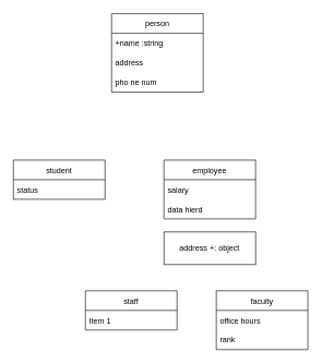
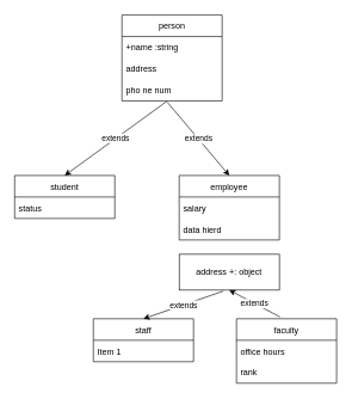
+ <mxCell id="13" value="extends" style="endArrow=classic;html=1;rounded=0;exitX=0.446;exitY=1.02;exitDx=0;exitDy=0;exitPerimeter=0;entryX=0.5;entryY=0;entryDx=0;entryDy=0;" edge="1" parent="1" source="5" target="9"><mxGeometry relative="1" as="geometry"><mxPoint x="190" y="304" as="sourcePoint" /><mxPoint x="290" y="304" as="targetPoint" /></mxGeometry></mxCell>
+ <mxCell id="11" value="" style="endArrow=classic;html=1;rounded=0;exitX=0.451;exitY=1.047;exitDx=0;exitDy=0;exitPerimeter=0;entryX=0.5;entryY=0;entryDx=0;entryDy=0;" edge="1" parent="1" source="5" target="6"><mxGeometry relative="1" as="geometry"><mxPoint x="190" y="304" as="sourcePoint" /><mxPoint x="290" y="304" as="targetPoint" /></mxGeometry></mxCell>
+ <mxCell id="12" value="extends" style="edgeLabel;resizable=0;html=1;align=center;verticalAlign=middle;" connectable="0" vertex="1" parent="11"><mxGeometry relative="1" as="geometry" /></mxCell>
+ <mxCell id="21" value="extends" style="endArrow=classic;html=1;rounded=0;exitX=0.434;exitY=-0.028;exitDx=0;exitDy=0;exitPerimeter=0;entryX=0.5;entryY=1;entryDx=0;entryDy=0;" edge="1" parent="1" source="15" target="14"><mxGeometry relative="1" as="geometry"><mxPoint x="190" y="284" as="sourcePoint" /><mxPoint x="290" y="284" as="targetPoint" /></mxGeometry></mxCell>
+ <mxCell id="20" value="extends" style="endArrow=classic;html=1;rounded=0;entryX=0.5;entryY=0;entryDx=0;entryDy=0;exitX=0.44;exitY=1.028;exitDx=0;exitDy=0;exitPerimeter=0;" edge="1" parent="1" source="14" target="18"><mxGeometry relative="1" as="geometry"><mxPoint x="290" y="394" as="sourcePoint" /><mxPoint x="390" y="394" as="targetPoint" /></mxGeometry></mxCell>
